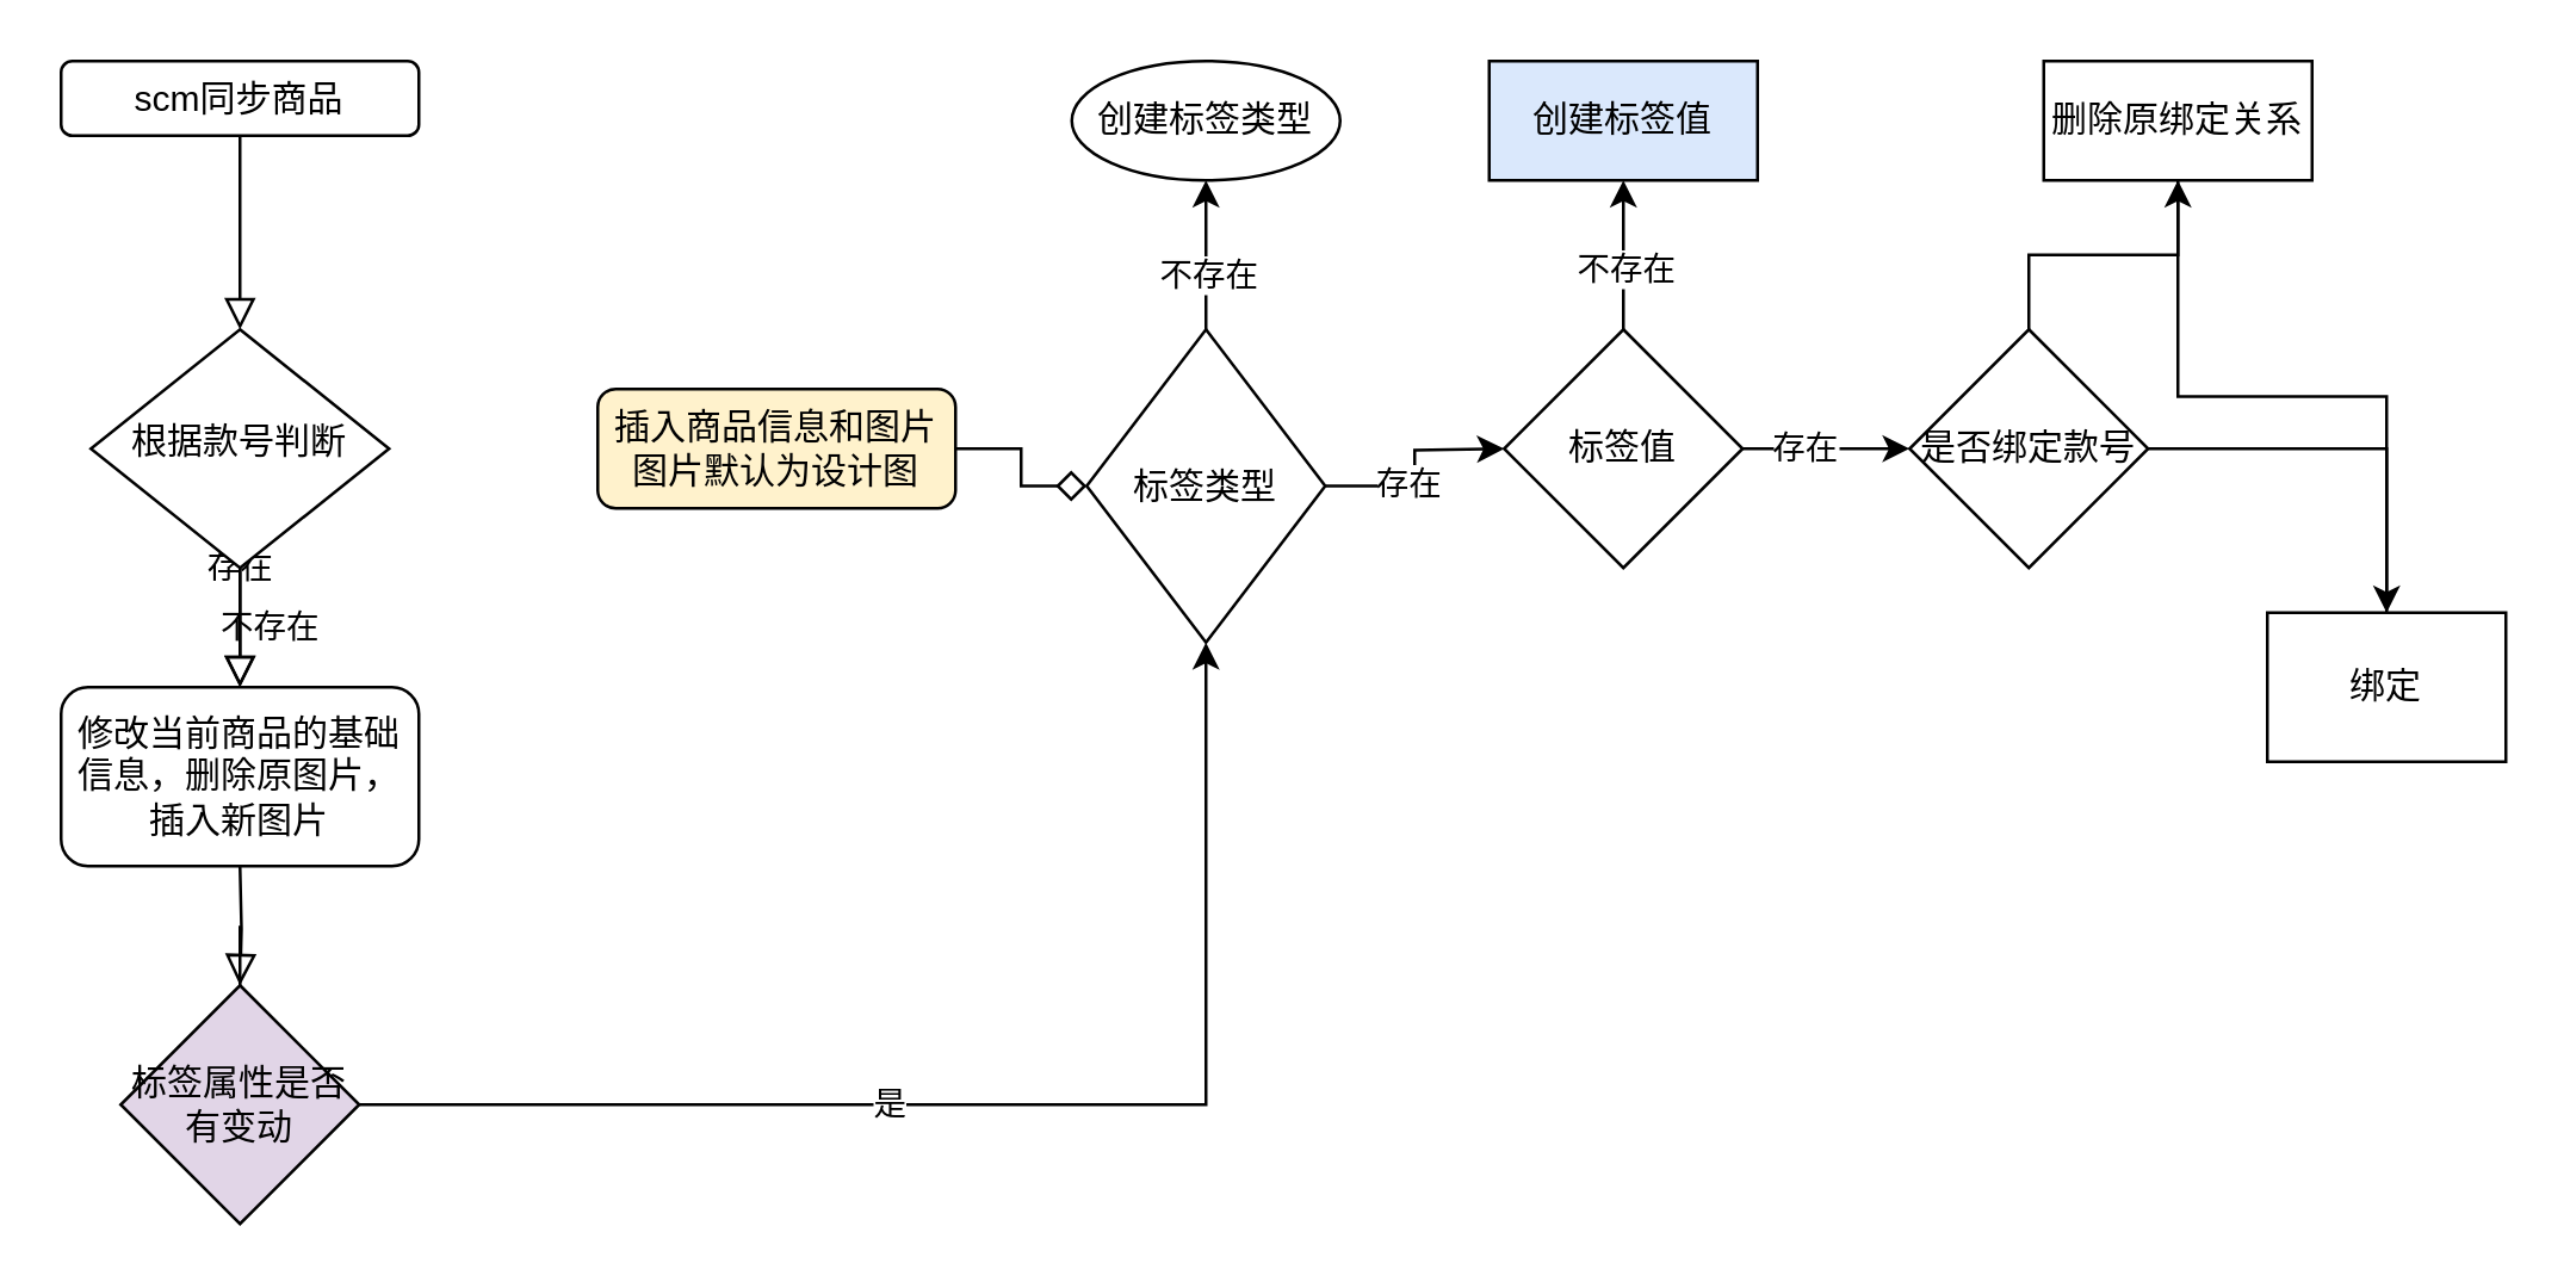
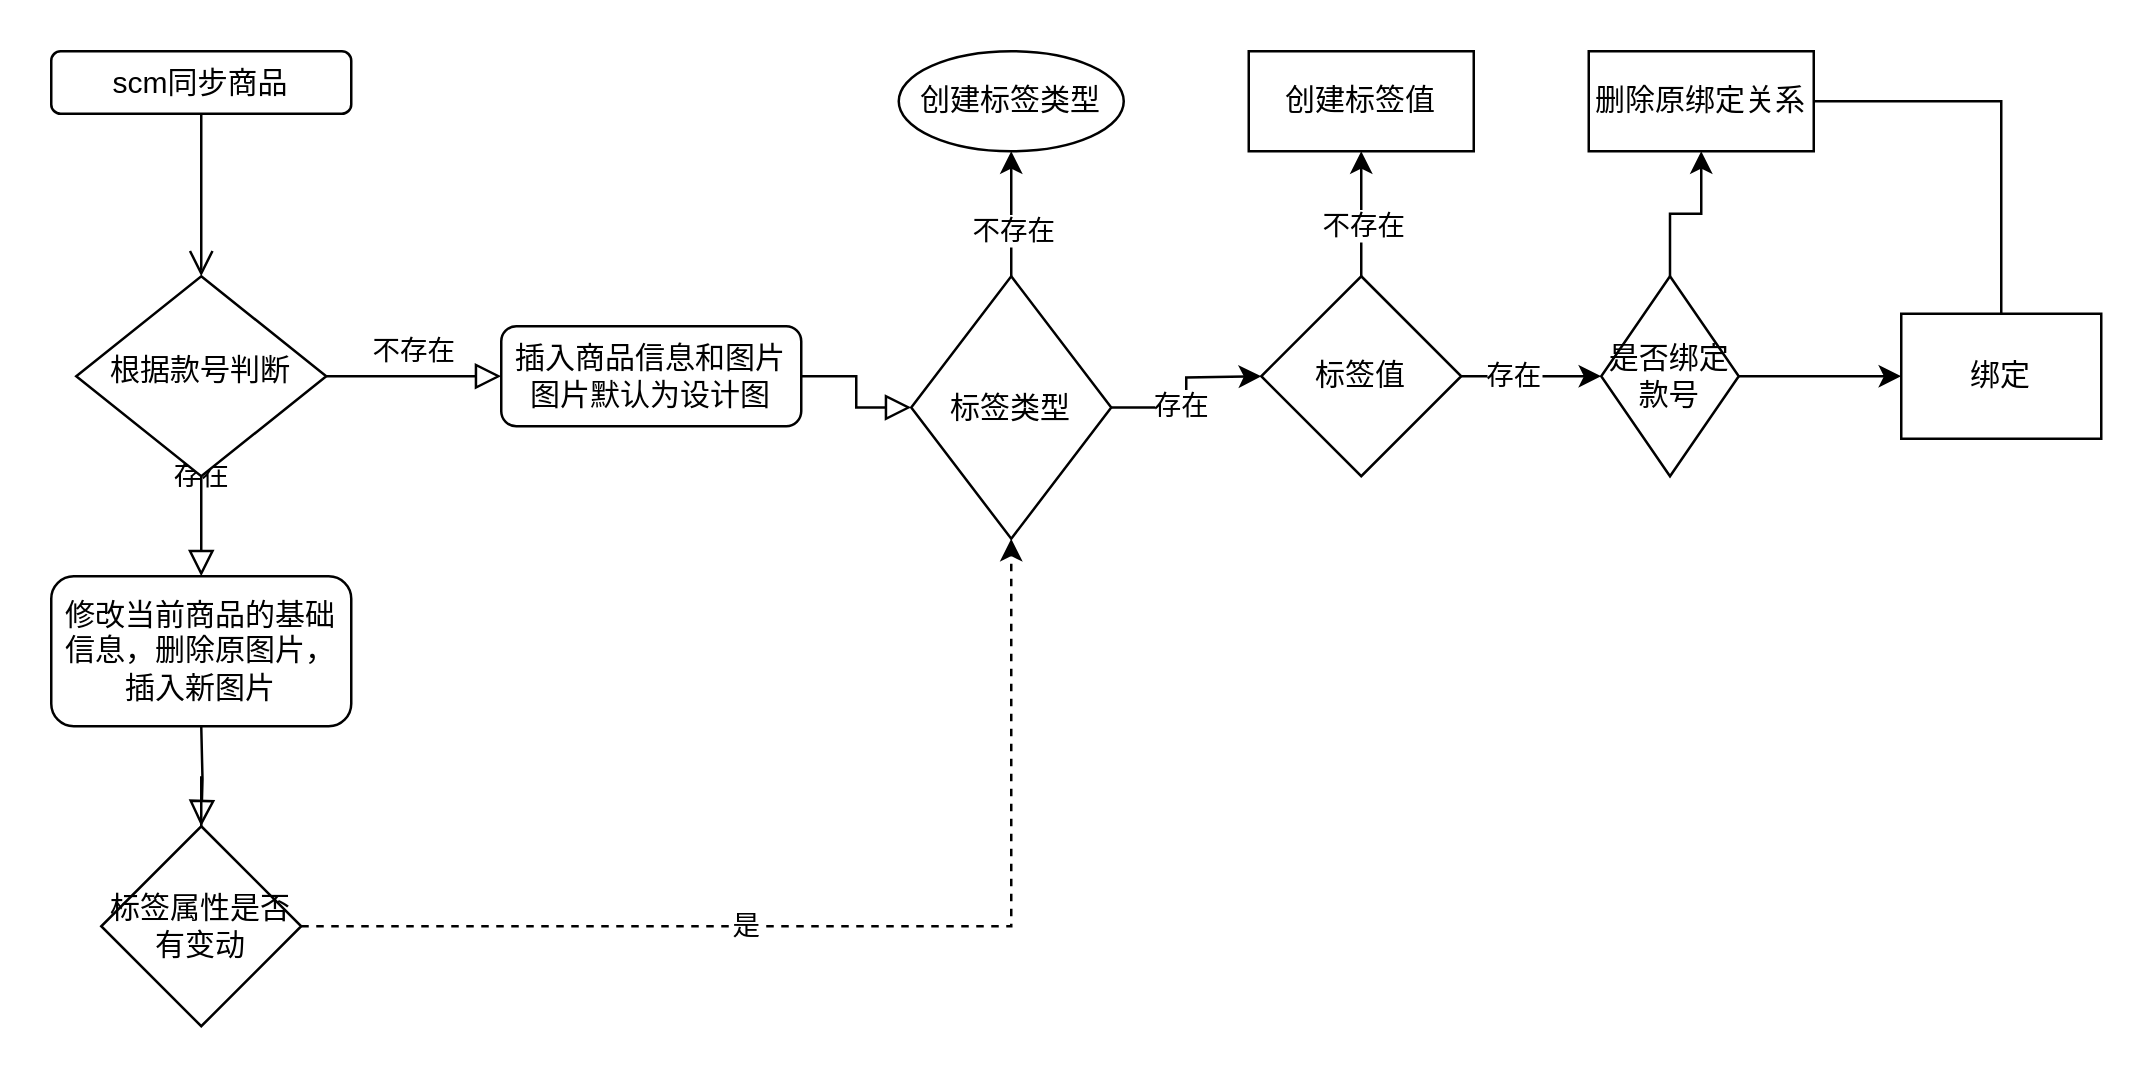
- <mxCell id="22" value="创建标签值" style="whiteSpace=wrap;html=1;fillColor=#dae8fc;" vertex="1" parent="1"><mxGeometry x="499" y="20" width="90" height="40" as="geometry" /></mxCell>
+ <mxCell id="22" value="创建标签值" style="whiteSpace=wrap;html=1;" vertex="1" parent="1"><mxGeometry x="499" y="20" width="90" height="40" as="geometry" /></mxCell>
- <mxCell id="32" value="删除原绑定关系" style="whiteSpace=wrap;html=1;" vertex="1" parent="1"><mxGeometry x="685" y="20" width="90" height="40" as="geometry" /></mxCell>
+ <mxCell id="32" value="删除原绑定关系" style="whiteSpace=wrap;html=1;" vertex="1" parent="1"><mxGeometry x="635" y="20" width="90" height="40" as="geometry" /></mxCell>
- <mxCell id="2" value="" style="rounded=0;html=1;jettySize=auto;orthogonalLoop=1;fontSize=11;endArrow=block;endFill=0;endSize=8;strokeWidth=1;shadow=0;labelBackgroundColor=none;edgeStyle=orthogonalEdgeStyle;" parent="1" source="3" target="6" edge="1"><mxGeometry relative="1" as="geometry" /></mxCell>
+ <mxCell id="2" value="" style="rounded=0;html=1;jettySize=auto;orthogonalLoop=1;fontSize=11;endArrow=open;endFill=0;endSize=8;strokeWidth=1;shadow=0;labelBackgroundColor=none;edgeStyle=orthogonalEdgeStyle;" parent="1" source="3" target="6" edge="1"><mxGeometry relative="1" as="geometry" /></mxCell>
- <mxCell id="8" value="插入商品信息和图片&lt;br&gt;图片默认为设计图" style="rounded=1;whiteSpace=wrap;html=1;fontSize=12;glass=0;strokeWidth=1;shadow=0;fillColor=#fff2cc;" parent="1" vertex="1"><mxGeometry x="200" y="130" width="120" height="40" as="geometry" /></mxCell>
+ <mxCell id="8" value="插入商品信息和图片&lt;br&gt;图片默认为设计图" style="rounded=1;whiteSpace=wrap;html=1;fontSize=12;glass=0;strokeWidth=1;shadow=0;" parent="1" vertex="1"><mxGeometry x="200" y="130" width="120" height="40" as="geometry" /></mxCell>
- <mxCell id="30" value="是否绑定款号" style="rhombus;whiteSpace=wrap;html=1;" vertex="1" parent="1"><mxGeometry x="640" y="110" width="80" height="80" as="geometry" /></mxCell>
+ <mxCell id="30" value="是否绑定款号" style="rhombus;whiteSpace=wrap;html=1;" vertex="1" parent="1"><mxGeometry x="640" y="110" width="55" height="80" as="geometry" /></mxCell>
- <mxCell id="7" value="" style="edgeStyle=orthogonalEdgeStyle;rounded=0;orthogonalLoop=1;jettySize=auto;html=1;labelBackgroundColor=none;endArrow=diamond;endFill=0;endSize=8;strokeWidth=1;shadow=0;entryX=0;entryY=0.5;entryDx=0;entryDy=0;" edge="1" parent="1" source="8" target="15"><mxGeometry relative="1" as="geometry"><mxPoint x="400" y="150" as="targetPoint" /></mxGeometry></mxCell>
+ <mxCell id="7" value="" style="edgeStyle=orthogonalEdgeStyle;rounded=0;orthogonalLoop=1;jettySize=auto;html=1;labelBackgroundColor=none;endArrow=block;endFill=0;endSize=8;strokeWidth=1;shadow=0;entryX=0;entryY=0.5;entryDx=0;entryDy=0;" edge="1" parent="1" source="8" target="15"><mxGeometry relative="1" as="geometry"><mxPoint x="400" y="150" as="targetPoint" /></mxGeometry></mxCell>
- <mxCell id="5" value="不存在" style="edgeStyle=orthogonalEdgeStyle;rounded=0;html=1;jettySize=auto;orthogonalLoop=1;fontSize=11;endArrow=block;endFill=0;endSize=8;strokeWidth=1;shadow=0;labelBackgroundColor=none;" parent="1" source="6" target="10" edge="1"><mxGeometry y="10" relative="1" as="geometry"><mxPoint as="offset" /></mxGeometry></mxCell>
+ <mxCell id="5" value="不存在" style="edgeStyle=orthogonalEdgeStyle;rounded=0;html=1;jettySize=auto;orthogonalLoop=1;fontSize=11;endArrow=block;endFill=0;endSize=8;strokeWidth=1;shadow=0;labelBackgroundColor=none;" parent="1" source="6" target="8" edge="1"><mxGeometry y="10" relative="1" as="geometry"><mxPoint as="offset" /></mxGeometry></mxCell>
- <mxCell id="23" value="绑定" style="rounded=0;whiteSpace=wrap;html=1;" vertex="1" parent="1"><mxGeometry x="760" y="205" width="80" height="50" as="geometry" /></mxCell>
+ <mxCell id="23" value="绑定" style="rounded=0;whiteSpace=wrap;html=1;" vertex="1" parent="1"><mxGeometry x="760" y="125" width="80" height="50" as="geometry" /></mxCell>
- <mxCell id="25" value="" style="edgeStyle=orthogonalEdgeStyle;rounded=0;orthogonalLoop=1;jettySize=auto;html=1;entryX=0.5;entryY=1;entryDx=0;entryDy=0;" edge="1" parent="1" source="27" target="15"><mxGeometry relative="1" as="geometry"><mxPoint x="200" y="370" as="targetPoint" /></mxGeometry></mxCell>
+ <mxCell id="25" value="" style="edgeStyle=orthogonalEdgeStyle;rounded=0;orthogonalLoop=1;jettySize=auto;html=1;entryX=0.5;entryY=1;entryDx=0;entryDy=0;dashed=1;" edge="1" parent="1" source="27" target="15"><mxGeometry relative="1" as="geometry"><mxPoint x="200" y="370" as="targetPoint" /></mxGeometry></mxCell>
- <mxCell id="27" value="标签属性是否有变动" style="rhombus;whiteSpace=wrap;html=1;fillColor=#e1d5e7;" vertex="1" parent="1"><mxGeometry x="40" y="330" width="80" height="80" as="geometry" /></mxCell>
+ <mxCell id="27" value="标签属性是否有变动" style="rhombus;whiteSpace=wrap;html=1;" vertex="1" parent="1"><mxGeometry x="40" y="330" width="80" height="80" as="geometry" /></mxCell>
